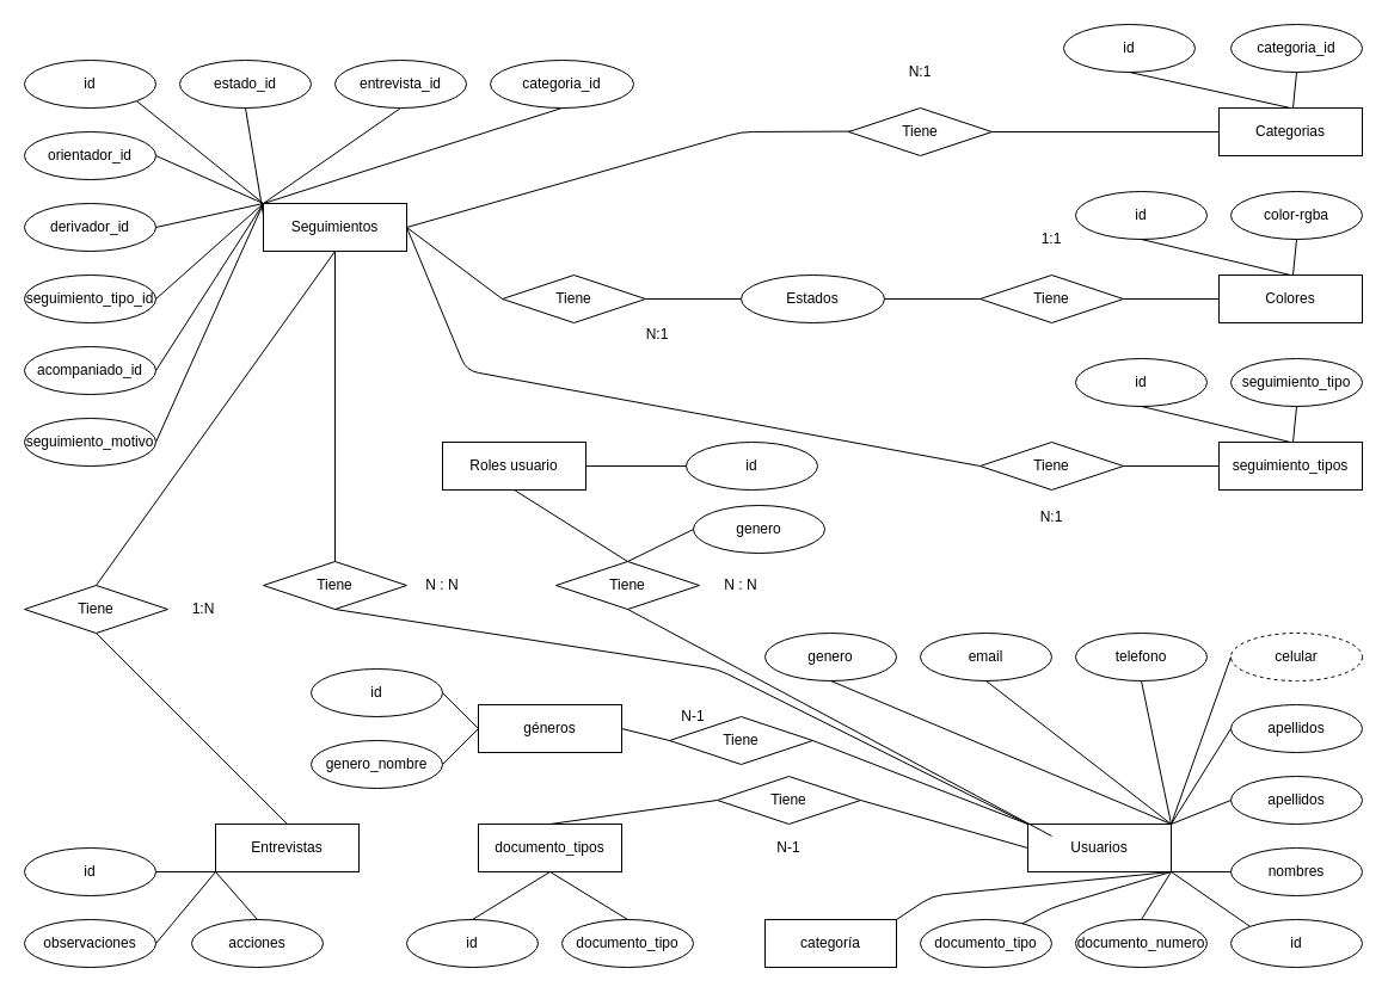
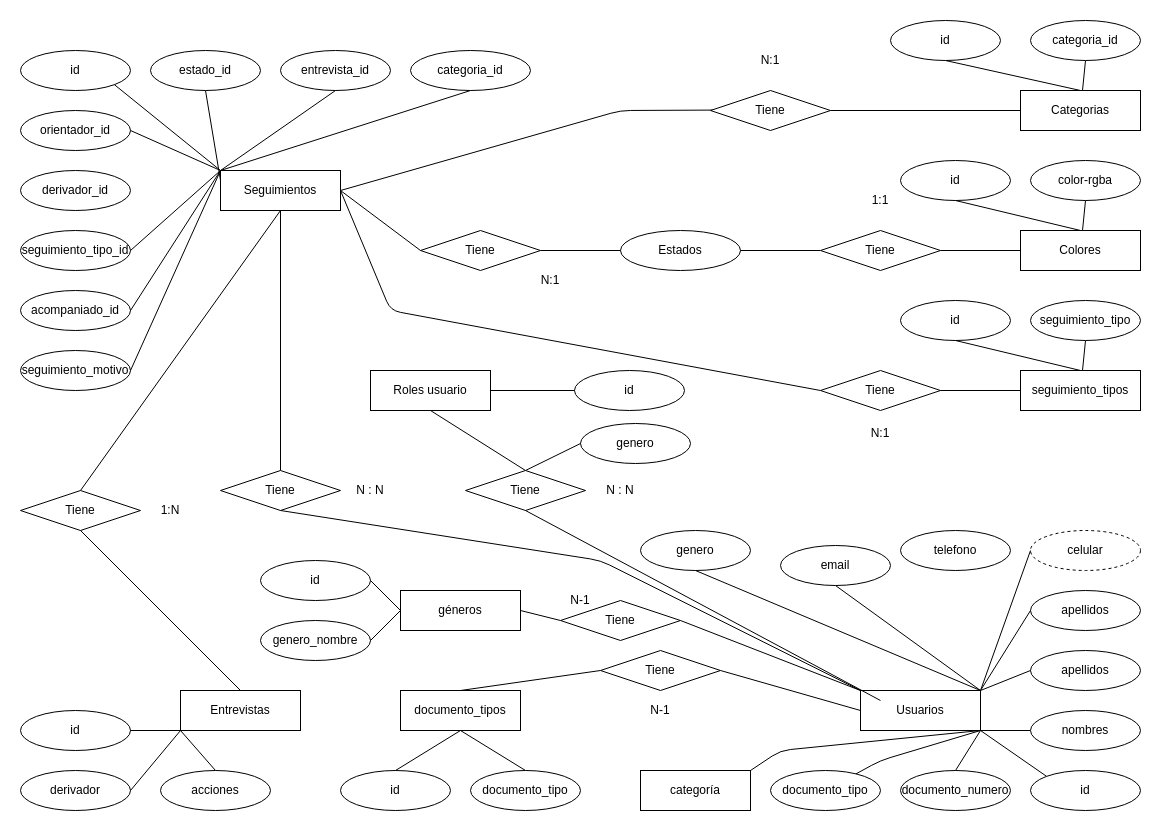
- <mxCell id="13" value="" style="endArrow=none;html=1;exitX=1;exitY=0.5;exitDx=0;exitDy=0;entryX=0;entryY=0;entryDx=0;entryDy=0;" edge="1" parent="1" source="8" target="2"><mxGeometry width="50" height="50" relative="1" as="geometry"><mxPoint x="250" y="340" as="sourcePoint" /><mxPoint x="300" y="290" as="targetPoint" /></mxGeometry></mxCell>
- <mxCell id="50" value="email" style="ellipse;whiteSpace=wrap;html=1;" vertex="1" parent="1"><mxGeometry x="770" y="530" width="110" height="40" as="geometry" /></mxCell>
+ <mxCell id="50" value="email" style="ellipse;whiteSpace=wrap;html=1;" vertex="1" parent="1"><mxGeometry x="780" y="545" width="110" height="40" as="geometry" /></mxCell>
- <mxCell id="67" value="" style="endArrow=none;html=1;fontColor=#000000;entryX=0.5;entryY=1;entryDx=0;entryDy=0;exitX=1;exitY=0;exitDx=0;exitDy=0;" edge="1" parent="1" source="36" target="49"><mxGeometry width="50" height="50" relative="1" as="geometry"><mxPoint x="710" y="700" as="sourcePoint" /><mxPoint x="760" y="650" as="targetPoint" /></mxGeometry></mxCell>
- <mxCell id="40" value="observaciones" style="ellipse;whiteSpace=wrap;html=1;" vertex="1" parent="1"><mxGeometry x="20" y="770" width="110" height="40" as="geometry" /></mxCell>
+ <mxCell id="40" value="derivador" style="ellipse;whiteSpace=wrap;html=1;" vertex="1" parent="1"><mxGeometry x="20" y="770" width="110" height="40" as="geometry" /></mxCell>
